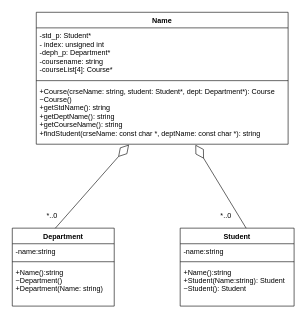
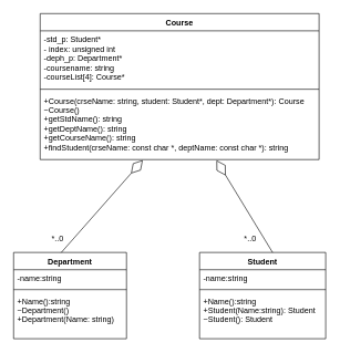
- <mxCell id="10" value="Name" style="swimlane;fontStyle=1;align=center;verticalAlign=top;childLayout=stackLayout;horizontal=1;startSize=26;horizontalStack=0;resizeParent=1;resizeParentMax=0;resizeLast=0;collapsible=1;marginBottom=0;" vertex="1" parent="1"><mxGeometry x="60" y="20" width="420" height="220" as="geometry" /></mxCell>
+ <mxCell id="10" value="Course" style="swimlane;fontStyle=1;align=center;verticalAlign=top;childLayout=stackLayout;horizontal=1;startSize=26;horizontalStack=0;resizeParent=1;resizeParentMax=0;resizeLast=0;collapsible=1;marginBottom=0;" vertex="1" parent="1"><mxGeometry x="60" y="20" width="420" height="220" as="geometry" /></mxCell>
